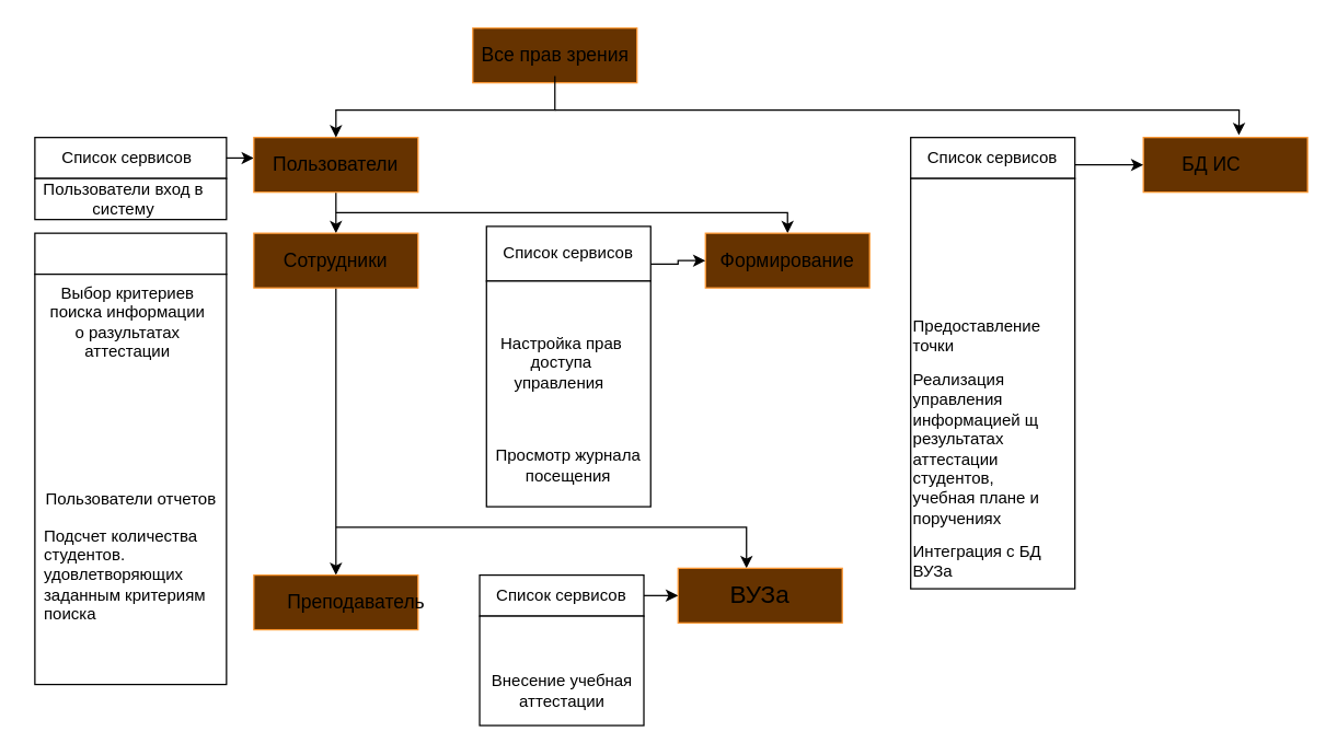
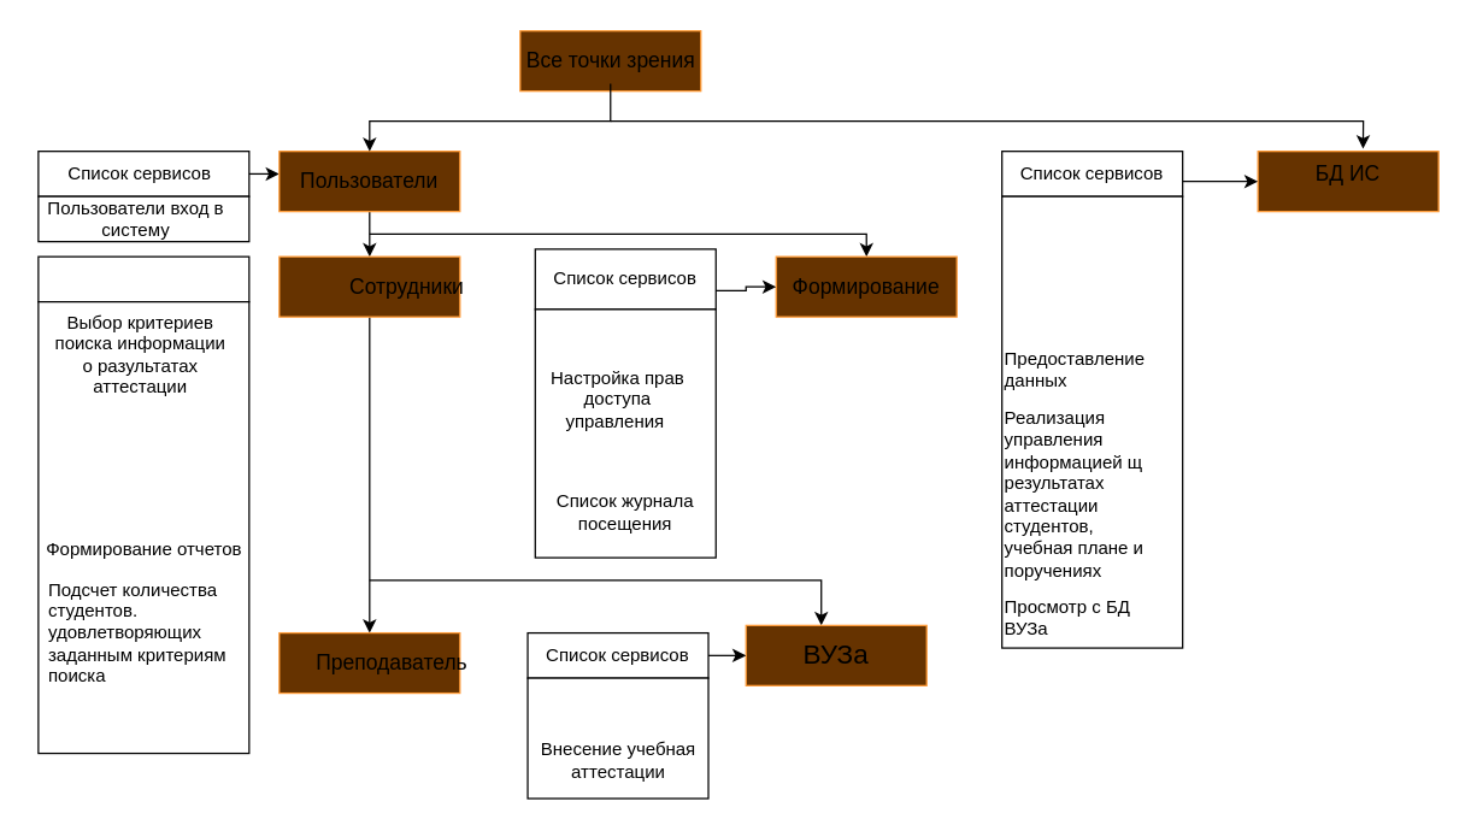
- <mxCell id="17" value="&lt;font style=&quot;font-size: 14px;&quot;&gt;Все прав зрения&lt;/font&gt;" style="text;html=1;align=center;verticalAlign=middle;resizable=0;points=[];autosize=1;strokeColor=none;fillColor=none;" vertex="1" parent="1"><mxGeometry x="335" y="25" width="140" height="30" as="geometry" /></mxCell>
+ <mxCell id="17" value="&lt;font style=&quot;font-size: 14px;&quot;&gt;Все точки зрения&lt;/font&gt;" style="text;html=1;align=center;verticalAlign=middle;resizable=0;points=[];autosize=1;strokeColor=none;fillColor=none;" vertex="1" parent="1"><mxGeometry x="335" y="25" width="140" height="30" as="geometry" /></mxCell>
- <mxCell id="43" value="&lt;font style=&quot;font-size: 14px;&quot;&gt;БД ИС&lt;/font&gt;" style="text;strokeColor=none;align=center;fillColor=none;html=1;verticalAlign=middle;whiteSpace=wrap;rounded=0;" vertex="1" parent="1"><mxGeometry x="855" y="105" width="60" height="30" as="geometry" /></mxCell>
+ <mxCell id="43" value="&lt;font style=&quot;font-size: 14px;&quot;&gt;БД ИС&lt;/font&gt;" style="text;strokeColor=none;align=center;fillColor=none;html=1;verticalAlign=middle;whiteSpace=wrap;rounded=0;" vertex="1" parent="1"><mxGeometry x="865" y="100" width="60" height="30" as="geometry" /></mxCell>
- <mxCell id="20" value="&lt;font style=&quot;font-size: 14px;&quot;&gt;Сотрудники&lt;/font&gt;" style="text;strokeColor=none;align=center;fillColor=none;html=1;verticalAlign=middle;whiteSpace=wrap;rounded=0;" vertex="1" parent="1"><mxGeometry x="215" y="175" width="60" height="30" as="geometry" /></mxCell>
+ <mxCell id="20" value="&lt;font style=&quot;font-size: 14px;&quot;&gt;Сотрудники&lt;/font&gt;" style="text;strokeColor=none;align=center;fillColor=none;html=1;verticalAlign=middle;whiteSpace=wrap;rounded=0;" vertex="1" parent="1"><mxGeometry x="240" y="175" width="60" height="30" as="geometry" /></mxCell>
- <mxCell id="46" value="Предоставление точки" style="text;strokeColor=none;align=left;fillColor=none;html=1;verticalAlign=middle;whiteSpace=wrap;rounded=0;" vertex="1" parent="1"><mxGeometry x="665" y="230" width="60" height="30" as="geometry" /></mxCell>
+ <mxCell id="46" value="Предоставление данных" style="text;strokeColor=none;align=left;fillColor=none;html=1;verticalAlign=middle;whiteSpace=wrap;rounded=0;" vertex="1" parent="1"><mxGeometry x="665" y="230" width="60" height="30" as="geometry" /></mxCell>
- <mxCell id="30" value="Просмотр журнала посещения" style="text;strokeColor=none;align=center;fillColor=none;html=1;verticalAlign=middle;whiteSpace=wrap;rounded=0;" vertex="1" parent="1"><mxGeometry x="345" y="310" width="140" height="60" as="geometry" /></mxCell>
+ <mxCell id="30" value="Список журнала посещения" style="text;strokeColor=none;align=center;fillColor=none;html=1;verticalAlign=middle;whiteSpace=wrap;rounded=0;" vertex="1" parent="1"><mxGeometry x="345" y="310" width="140" height="60" as="geometry" /></mxCell>
- <mxCell id="10" value="Пользователи отчетов" style="text;html=1;align=center;verticalAlign=middle;resizable=0;points=[];autosize=1;strokeColor=none;fillColor=none;" parent="1" vertex="1"><mxGeometry x="20" y="350" width="150" height="30" as="geometry" /></mxCell>
+ <mxCell id="10" value="Формирование отчетов" style="text;html=1;align=center;verticalAlign=middle;resizable=0;points=[];autosize=1;strokeColor=none;fillColor=none;" parent="1" vertex="1"><mxGeometry x="20" y="350" width="150" height="30" as="geometry" /></mxCell>
- <mxCell id="48" value="Интеграция с БД ВУЗа" style="text;strokeColor=none;align=left;fillColor=none;html=1;verticalAlign=middle;whiteSpace=wrap;rounded=0;" vertex="1" parent="1"><mxGeometry x="665" y="400" width="110" height="20" as="geometry" /></mxCell>
+ <mxCell id="48" value="Просмотр с БД ВУЗа" style="text;strokeColor=none;align=left;fillColor=none;html=1;verticalAlign=middle;whiteSpace=wrap;rounded=0;" vertex="1" parent="1"><mxGeometry x="665" y="400" width="110" height="20" as="geometry" /></mxCell>
